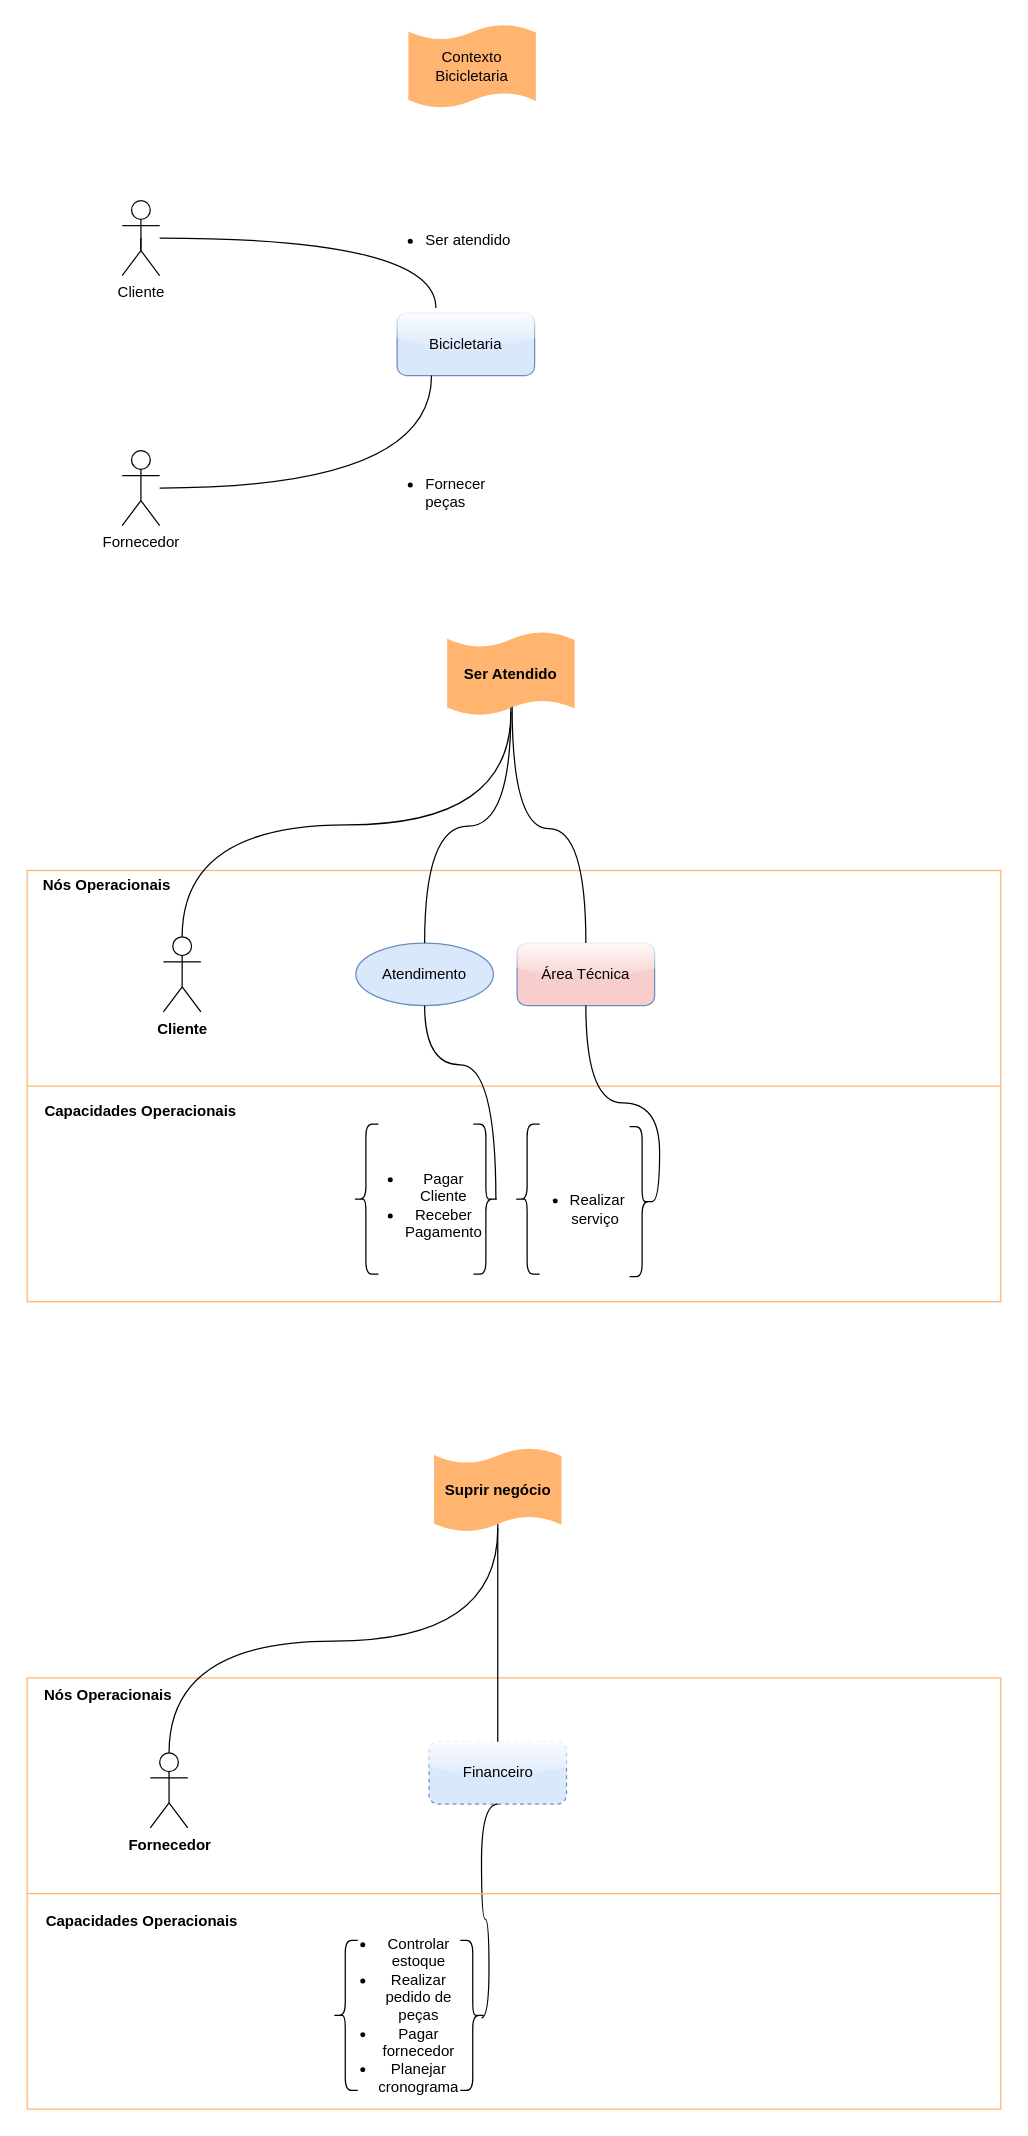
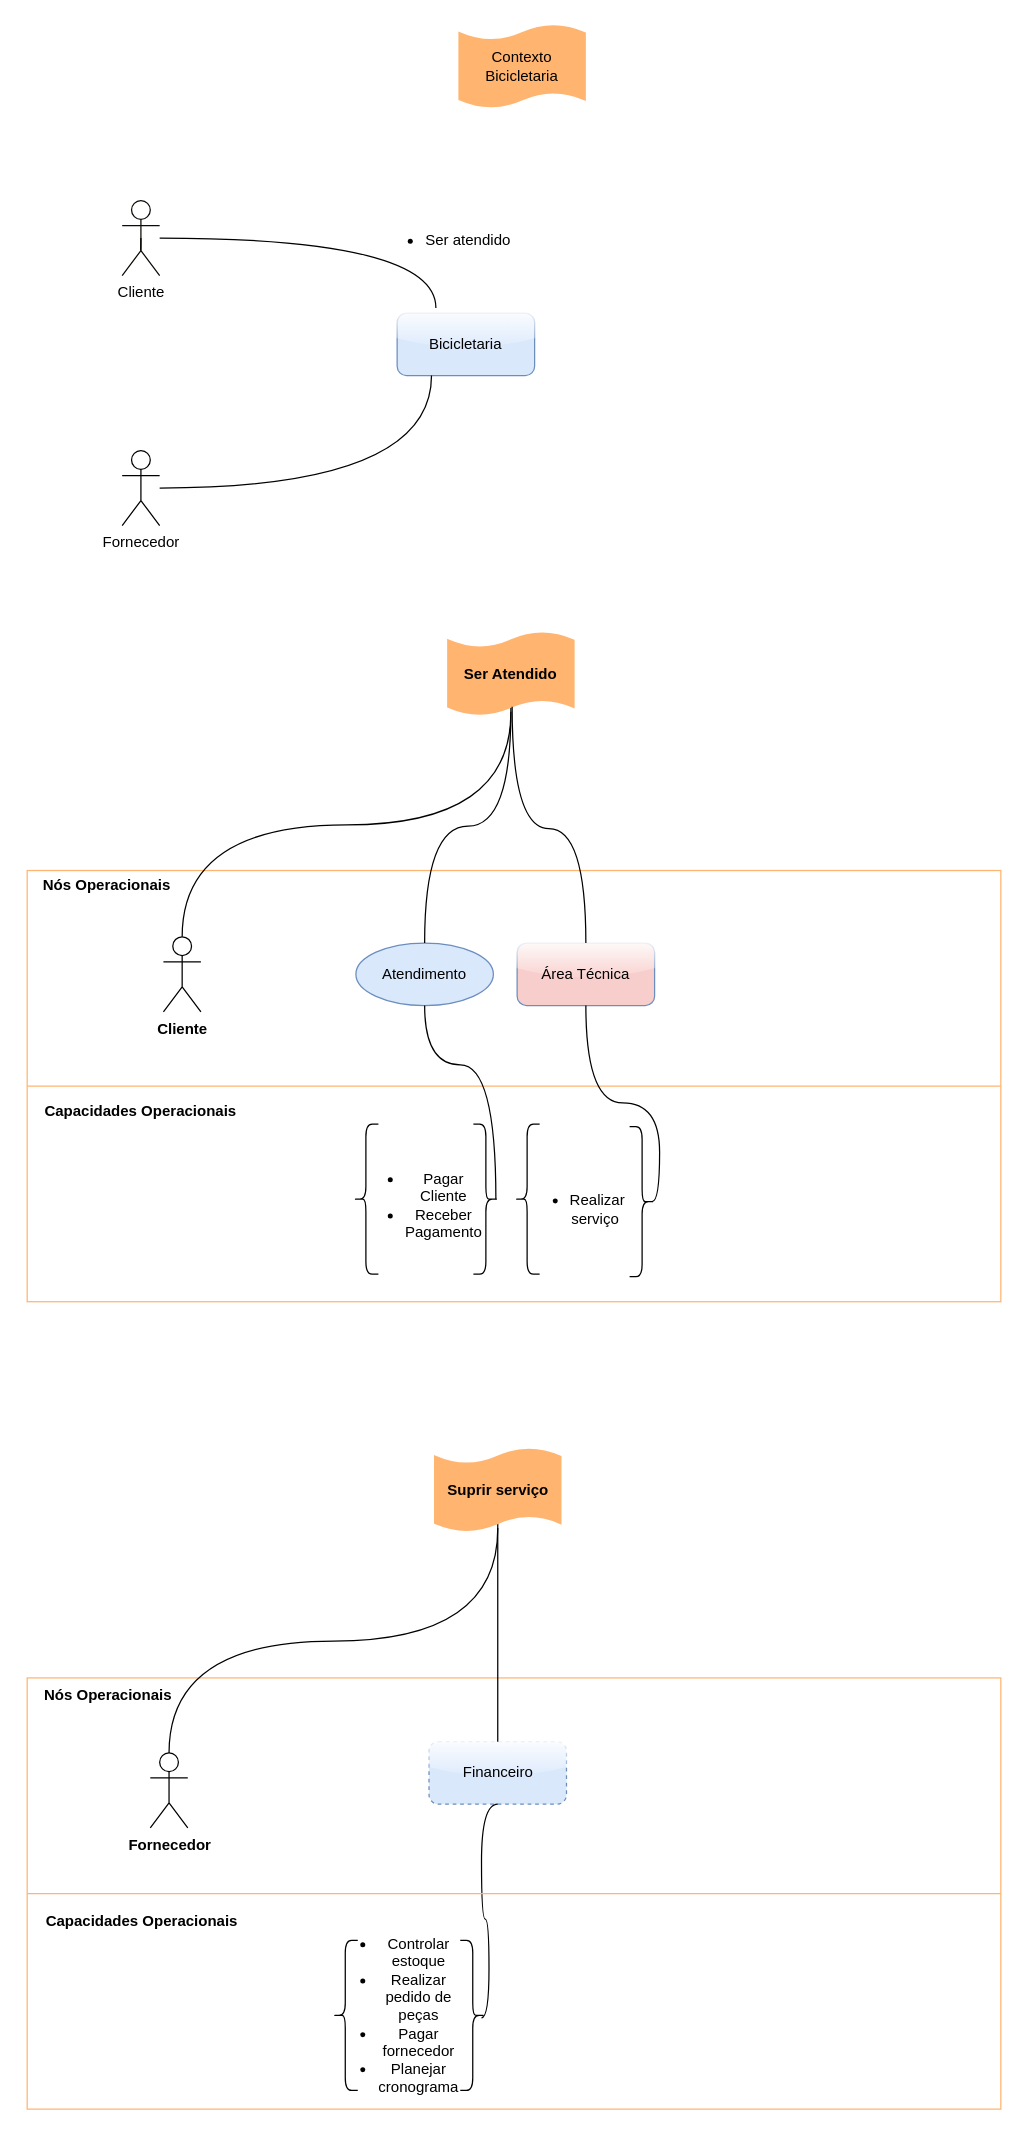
- <mxCell id="4" value="Contexto&lt;br&gt;Bicicletaria" style="shape=tape;whiteSpace=wrap;html=1;strokeWidth=2;size=0.19;shadow=0;glass=1;comic=0;fillColor=#FFB570;strokeColor=#FFB570;" parent="1" vertex="1"><mxGeometry x="327" y="20" width="100" height="65" as="geometry" /></mxCell>
+ <mxCell id="4" value="Contexto&lt;br&gt;Bicicletaria" style="shape=tape;whiteSpace=wrap;html=1;strokeWidth=2;size=0.19;shadow=0;glass=1;comic=0;fillColor=#FFB570;strokeColor=#FFB570;" parent="1" vertex="1"><mxGeometry x="367" y="20" width="100" height="65" as="geometry" /></mxCell>
- <mxCell id="11" value="&lt;ul&gt;&lt;li&gt;Fornecer peças&lt;/li&gt;&lt;/ul&gt;" style="rounded=0;whiteSpace=wrap;html=1;align=left;fillColor=none;strokeColor=none;" parent="1" vertex="1"><mxGeometry x="298" y="349" width="120" height="90" as="geometry" /></mxCell>
- <mxCell id="42" value="&lt;b&gt;Suprir negócio&lt;br&gt;&lt;/b&gt;" style="shape=tape;whiteSpace=wrap;html=1;strokeWidth=2;size=0.19;shadow=0;glass=1;comic=0;fillColor=#FFB570;strokeColor=#FFB570;" vertex="1" parent="1"><mxGeometry x="347.5" y="1159" width="100" height="65" as="geometry" /></mxCell>
+ <mxCell id="42" value="&lt;b&gt;Suprir serviço&lt;br&gt;&lt;/b&gt;" style="shape=tape;whiteSpace=wrap;html=1;strokeWidth=2;size=0.19;shadow=0;glass=1;comic=0;fillColor=#FFB570;strokeColor=#FFB570;" vertex="1" parent="1"><mxGeometry x="347.5" y="1159" width="100" height="65" as="geometry" /></mxCell>
